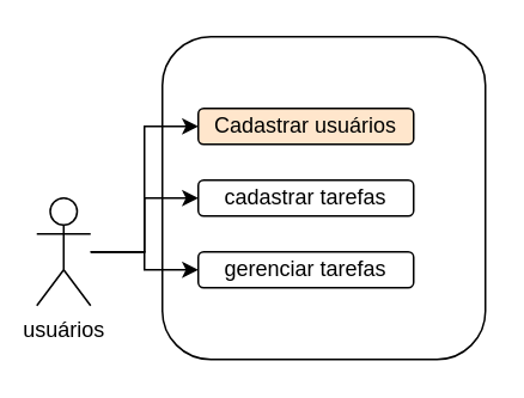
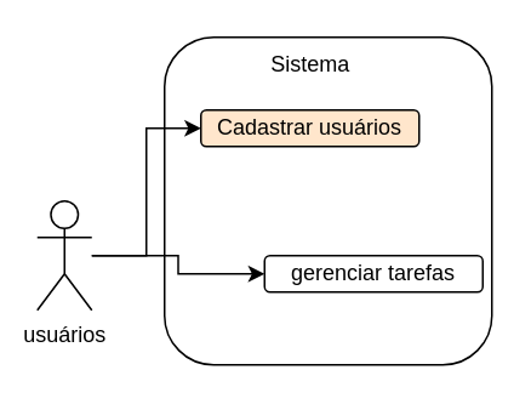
+ <mxCell id="10" value="Sistema" style="text;html=1;align=center;verticalAlign=middle;resizable=0;points=[];autosize=1;strokeColor=none;fillColor=none;" parent="1" vertex="1"><mxGeometry x="135" y="20" width="70" height="30" as="geometry" /></mxCell>
- <mxCell id="4" style="edgeStyle=orthogonalEdgeStyle;rounded=0;orthogonalLoop=1;jettySize=auto;html=1;entryX=0;entryY=0.5;entryDx=0;entryDy=0;" parent="1" source="6" target="8" edge="1"><mxGeometry relative="1" as="geometry" /></mxCell>
- <mxCell id="8" value="cadastrar tarefas" style="rounded=1;whiteSpace=wrap;html=1;" parent="1" vertex="1"><mxGeometry x="110" y="100" width="120" height="20" as="geometry" /></mxCell>
- <mxCell id="9" value="gerenciar tarefas" style="rounded=1;whiteSpace=wrap;html=1;" parent="1" vertex="1"><mxGeometry x="110" y="140" width="120" height="20" as="geometry" /></mxCell>
+ <mxCell id="9" value="gerenciar tarefas" style="rounded=1;whiteSpace=wrap;html=1;" parent="1" vertex="1"><mxGeometry x="145" y="140" width="120" height="20" as="geometry" /></mxCell>
